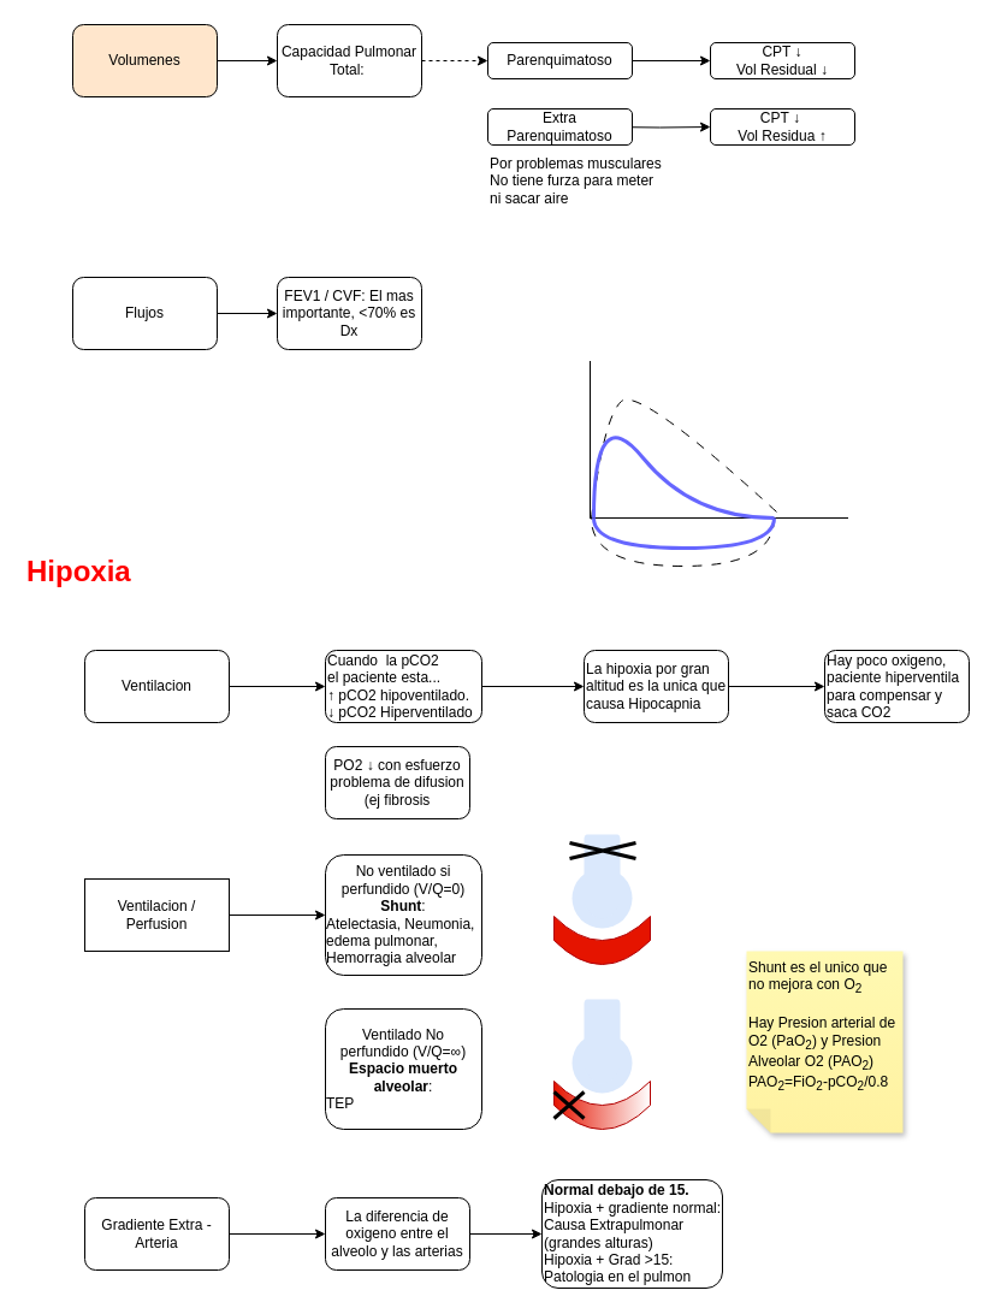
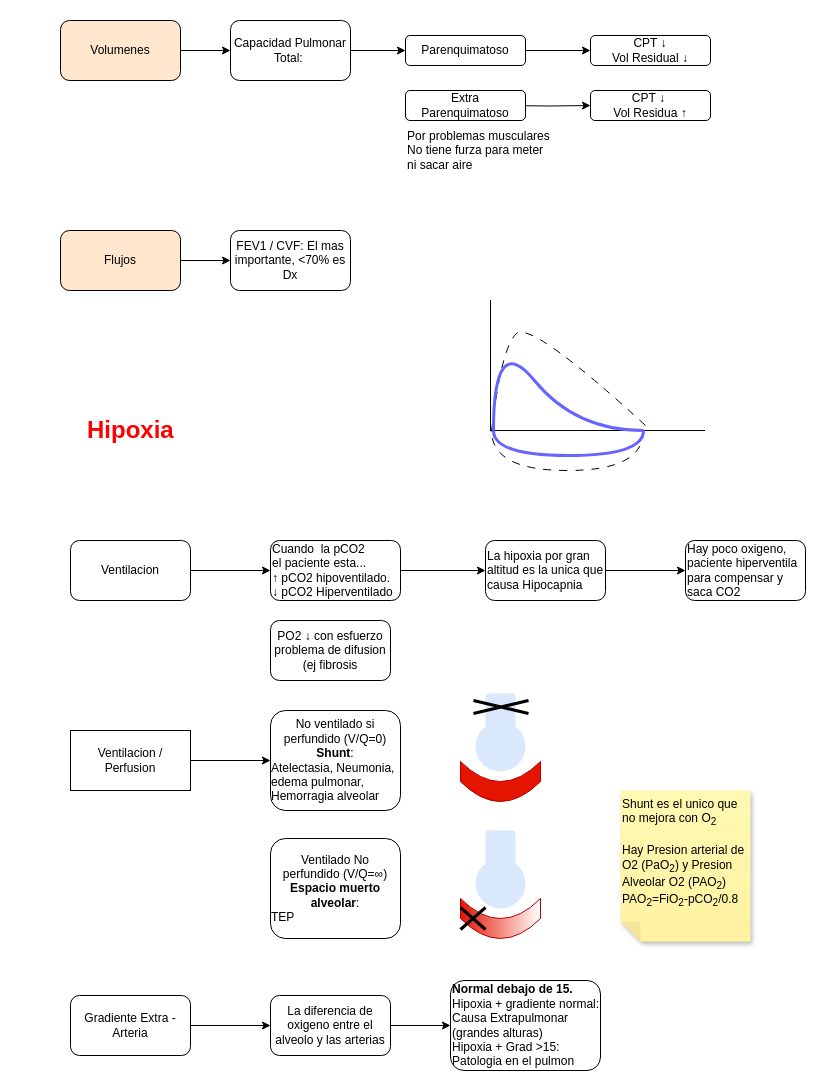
- <mxCell id="5" value="" style="edgeStyle=orthogonalEdgeStyle;rounded=0;orthogonalLoop=1;jettySize=auto;html=1;dashed=1;" edge="1" parent="1" source="6" target="8"><mxGeometry relative="1" as="geometry" /></mxCell>
+ <mxCell id="5" value="" style="edgeStyle=orthogonalEdgeStyle;rounded=0;orthogonalLoop=1;jettySize=auto;html=1;" edge="1" parent="1" source="6" target="8"><mxGeometry relative="1" as="geometry" /></mxCell>
- <mxCell id="15" value="Flujos" style="rounded=1;whiteSpace=wrap;html=1;" vertex="1" parent="1"><mxGeometry x="60" y="230" width="120" height="60" as="geometry" /></mxCell>
+ <mxCell id="15" value="Flujos" style="rounded=1;whiteSpace=wrap;html=1;fillColor=#ffe6cc;" vertex="1" parent="1"><mxGeometry x="60" y="230" width="120" height="60" as="geometry" /></mxCell>
- <mxCell id="38" value="Hipoxia" style="text;strokeColor=none;fillColor=none;html=1;fontSize=24;fontStyle=1;verticalAlign=middle;align=left;fontColor=#FF0000;" vertex="1" parent="1"><mxGeometry x="20" y="455" width="100" height="40" as="geometry" /></mxCell>
+ <mxCell id="38" value="Hipoxia" style="text;strokeColor=none;fillColor=none;html=1;fontSize=24;fontStyle=1;verticalAlign=middle;align=left;fontColor=#FF0000;" vertex="1" parent="1"><mxGeometry x="85" y="410" width="100" height="40" as="geometry" /></mxCell>
